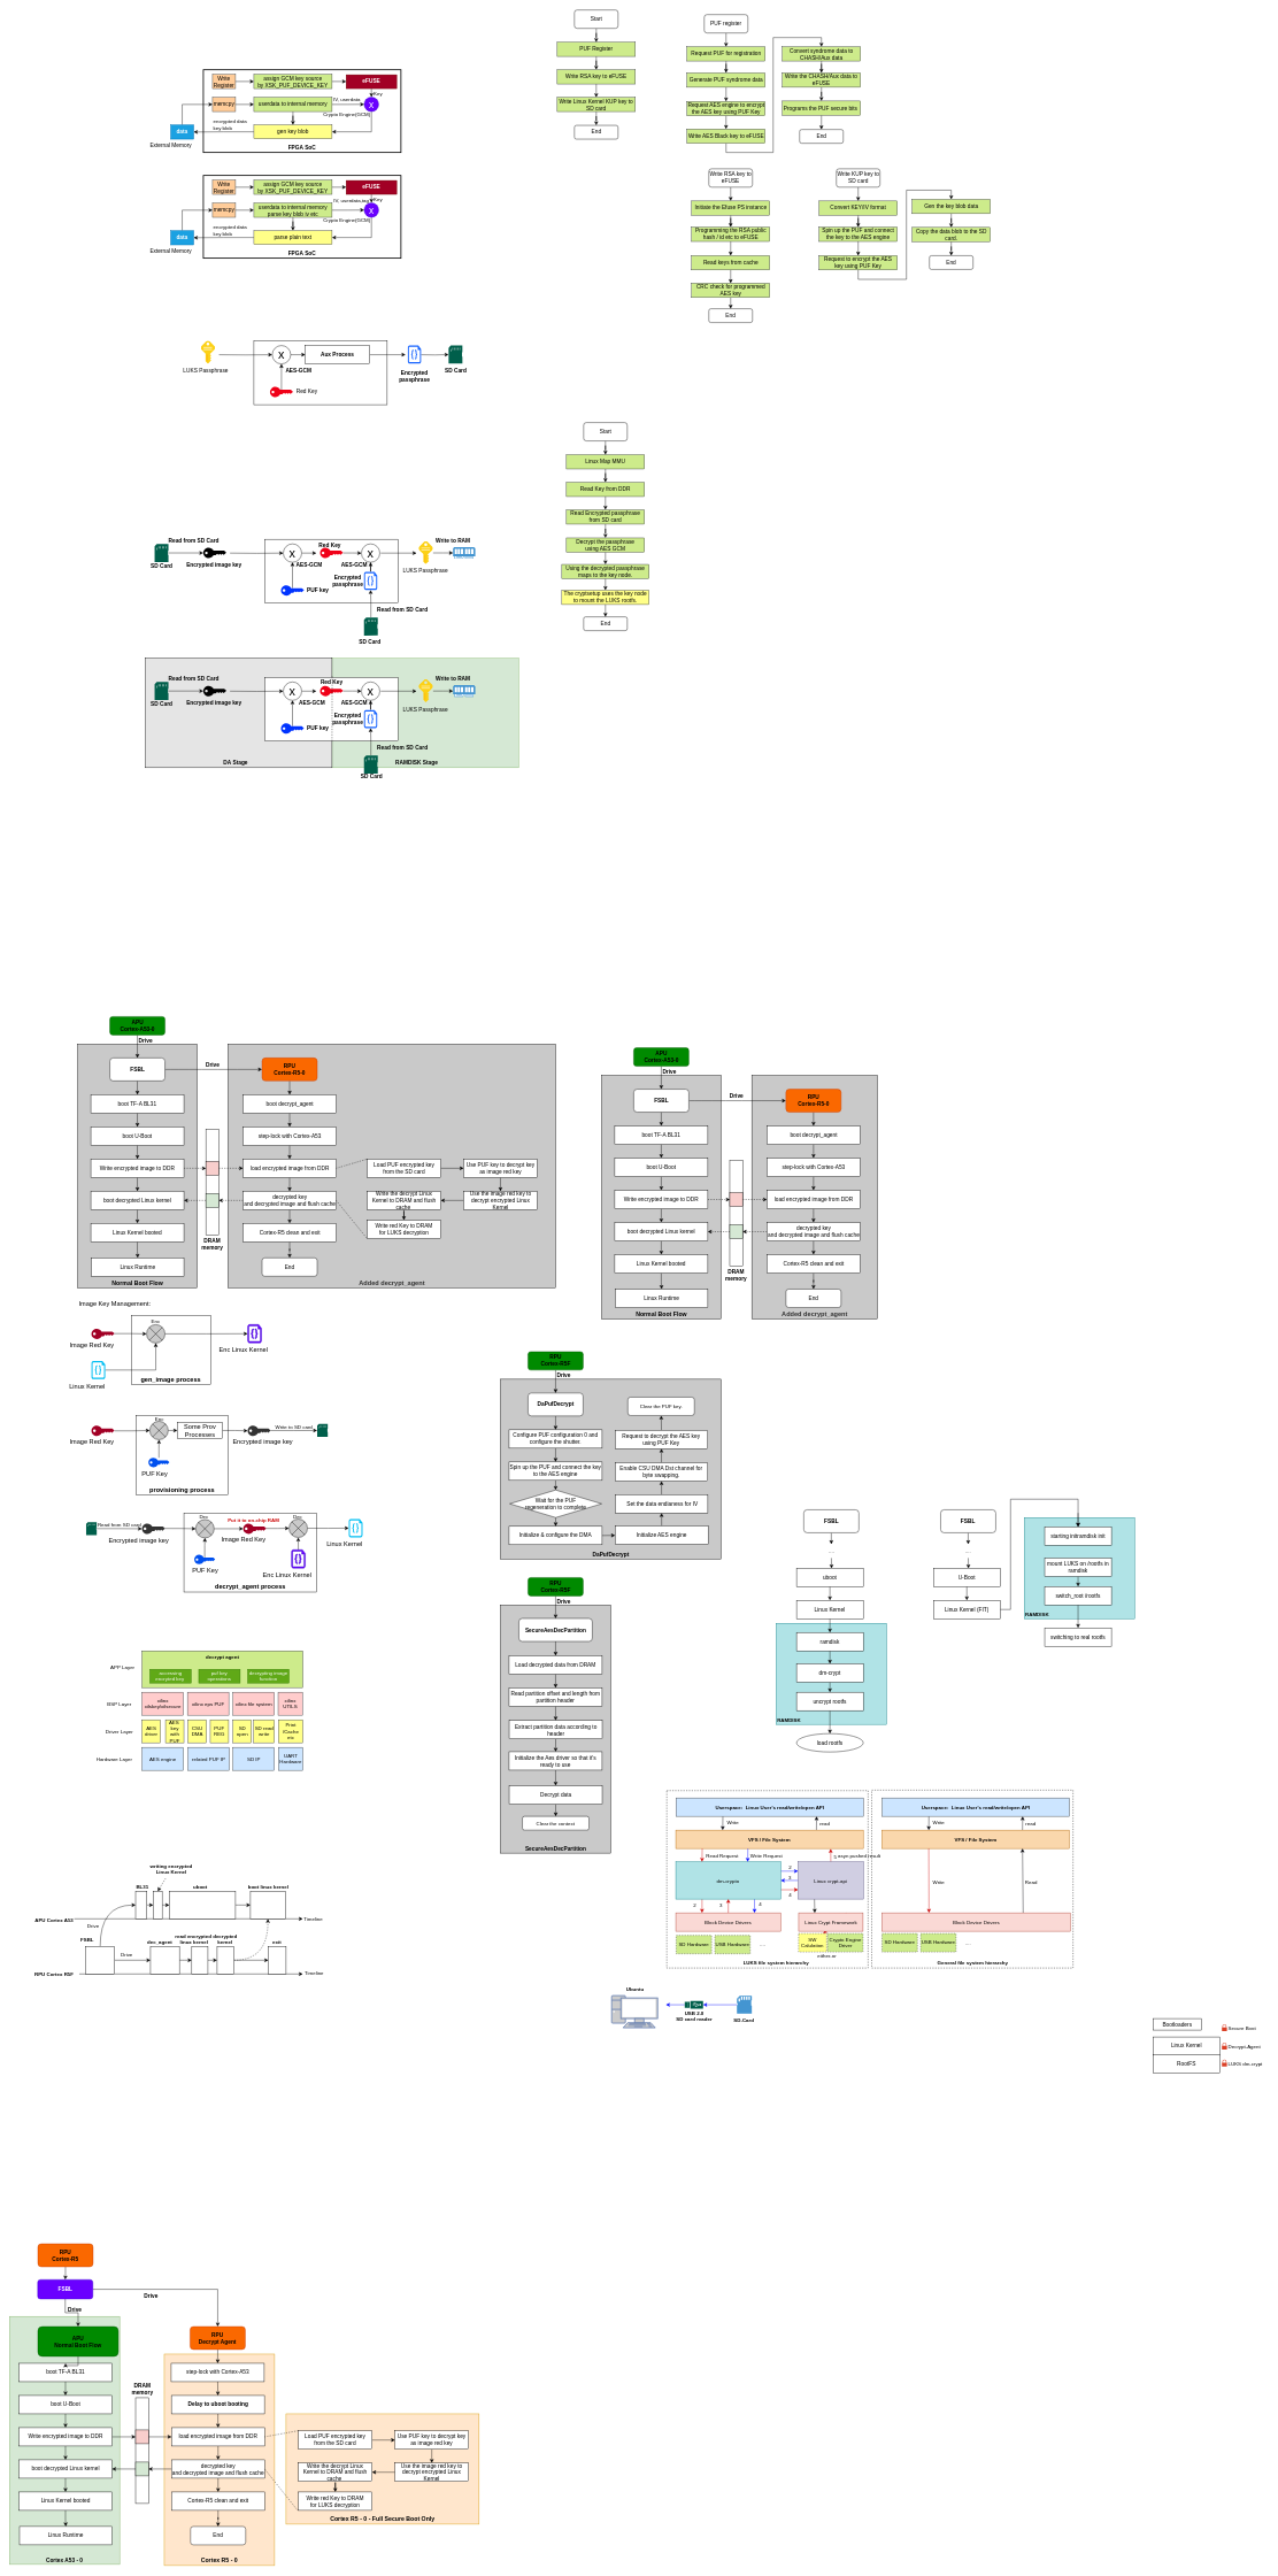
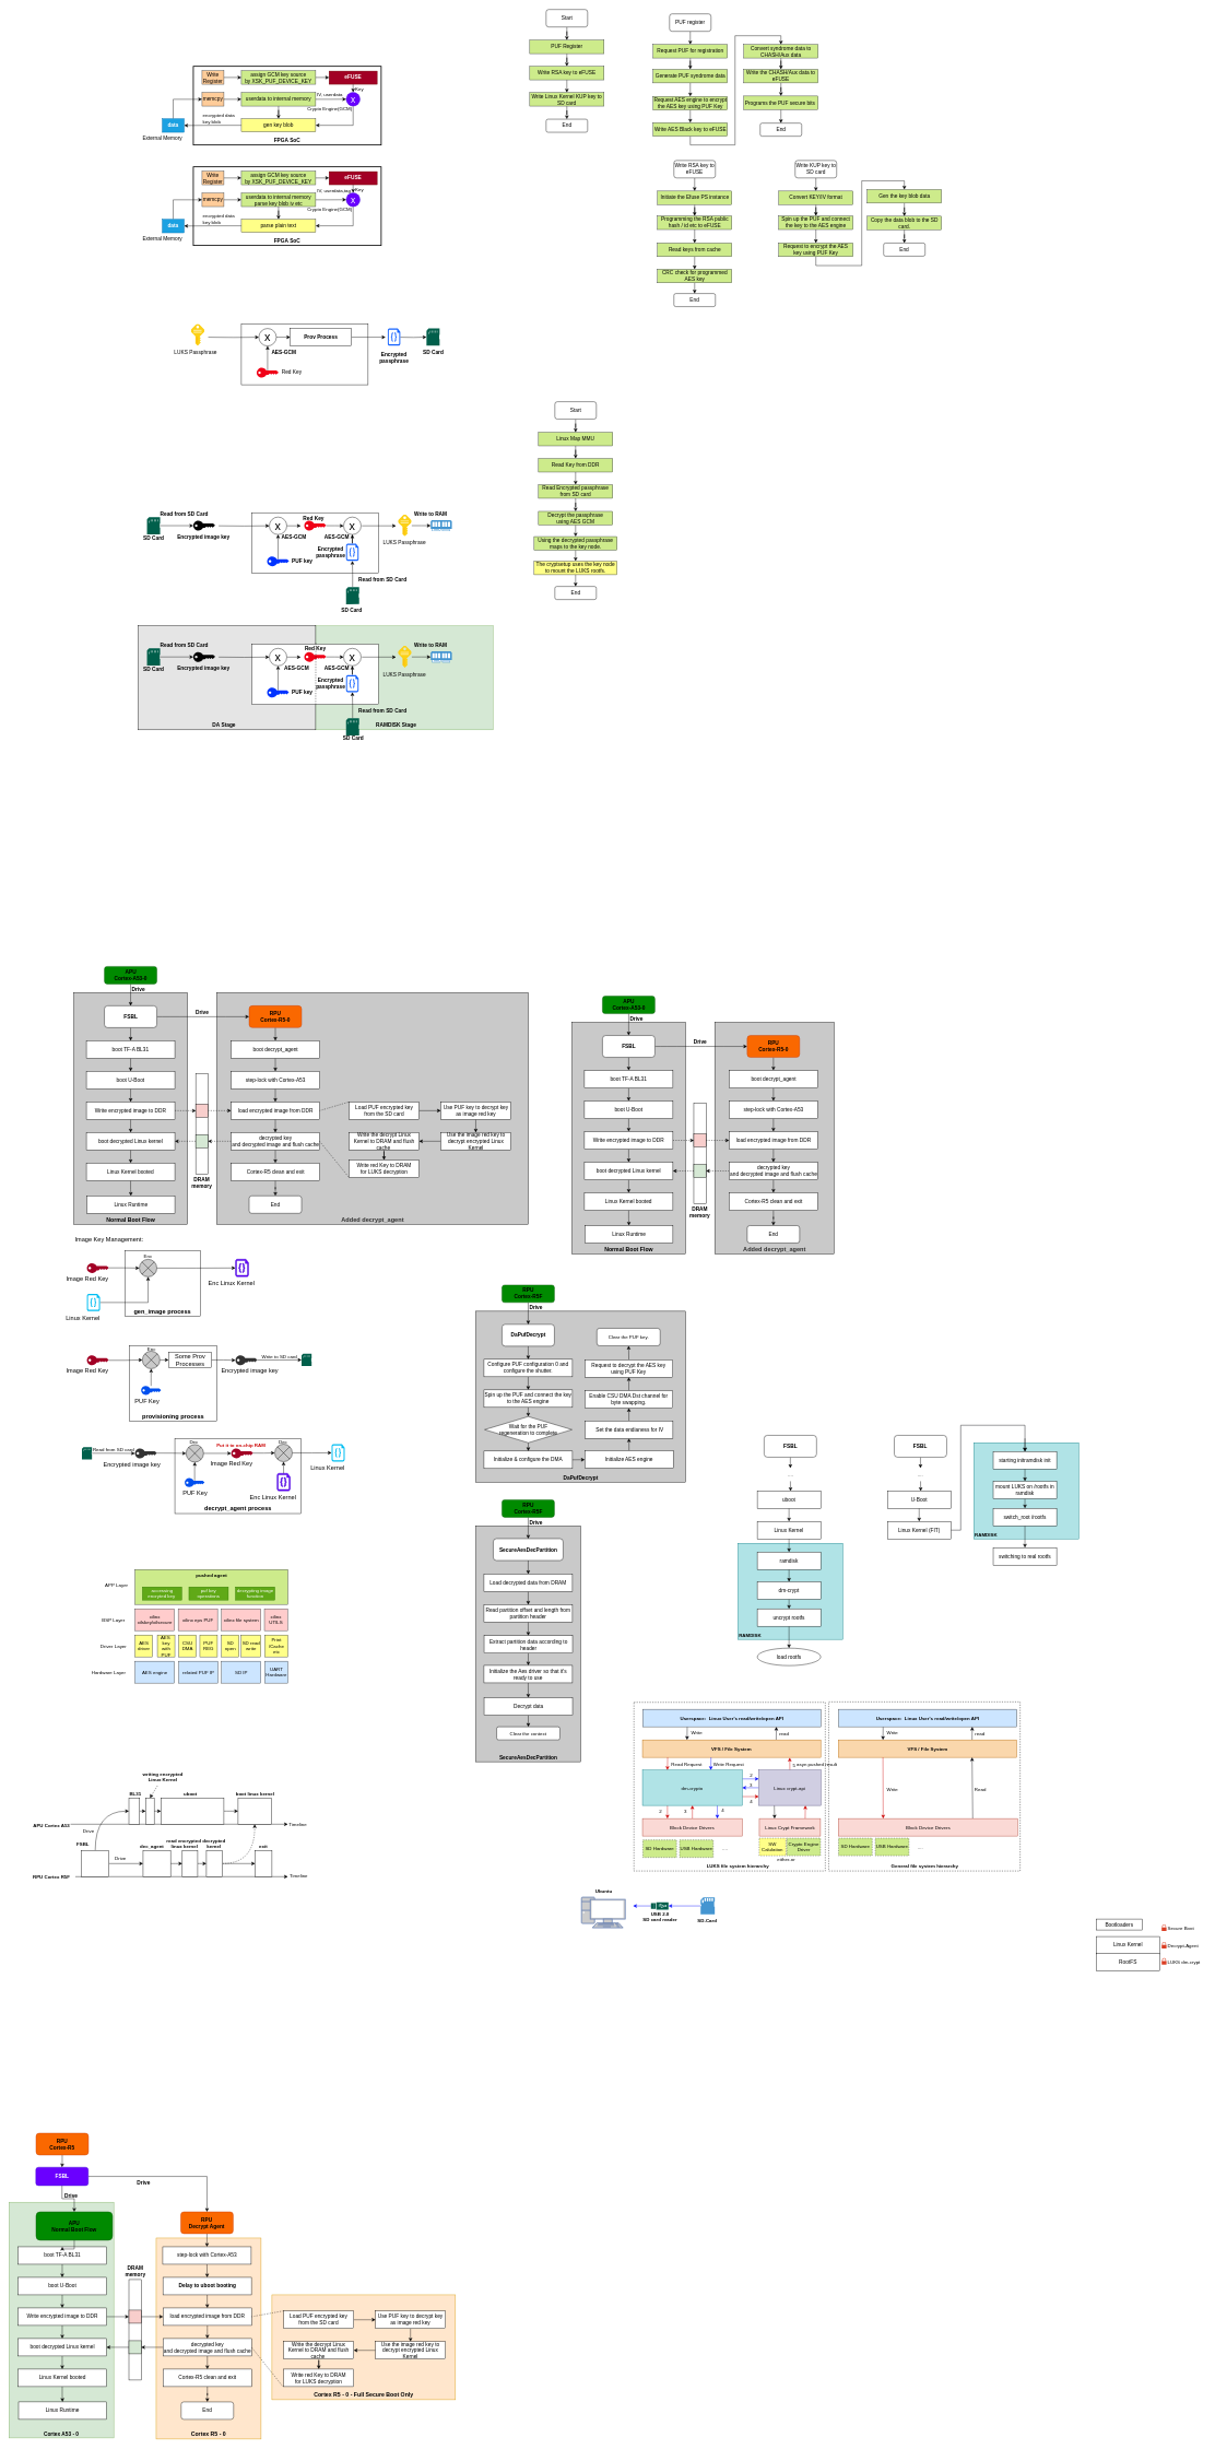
- <mxCell id="110" value="Aux Process" style="rounded=0;whiteSpace=wrap;html=1;fontSize=12;fillColor=#FFFFFF;fontStyle=1" parent="1" vertex="1"><mxGeometry x="664" y="750" width="140" height="40" as="geometry" /></mxCell>
+ <mxCell id="110" value="Prov Process" style="rounded=0;whiteSpace=wrap;html=1;fontSize=12;fillColor=#FFFFFF;fontStyle=1" parent="1" vertex="1"><mxGeometry x="664" y="750" width="140" height="40" as="geometry" /></mxCell>
+ <mxCell id="543" value="" style="edgeStyle=none;rounded=0;orthogonalLoop=1;jettySize=auto;html=1;fontSize=11;fontColor=#000000;startArrow=none;startFill=0;endArrow=classic;endFill=1;" parent="1" source="544" target="546" edge="1"><mxGeometry relative="1" as="geometry" /></mxCell>
- <mxCell id="316" value="decrypt agent" style="rounded=0;whiteSpace=wrap;html=1;strokeColor=#36393d;fontSize=11;fillColor=#cdeb8b;verticalAlign=top;fontStyle=1" parent="1" vertex="1"><mxGeometry x="308.5" y="3590" width="350" height="80" as="geometry" /></mxCell>
+ <mxCell id="316" value="pushed agent" style="rounded=0;whiteSpace=wrap;html=1;strokeColor=#36393d;fontSize=11;fillColor=#cdeb8b;verticalAlign=top;fontStyle=1" parent="1" vertex="1"><mxGeometry x="308.5" y="3590" width="350" height="80" as="geometry" /></mxCell>
- <mxCell id="480" style="edgeStyle=none;rounded=0;orthogonalLoop=1;jettySize=auto;html=1;exitX=0.75;exitY=0;exitDx=0;exitDy=0;fontSize=11;fontColor=#000000;startArrow=none;startFill=0;endArrow=classic;endFill=1;strokeColor=#CC0000;" parent="1" source="481" target="499" edge="1"><mxGeometry relative="1" as="geometry" /></mxCell>
+ <mxCell id="480" style="edgeStyle=none;rounded=0;orthogonalLoop=1;jettySize=auto;html=1;exitX=0.75;exitY=0;exitDx=0;exitDy=0;entryX=0.75;entryY=1;entryDx=0;entryDy=0;fontSize=11;fontColor=#000000;startArrow=none;startFill=0;endArrow=classic;endFill=1;strokeColor=#CC0000;" parent="1" source="481" target="485" edge="1"><mxGeometry relative="1" as="geometry" /></mxCell>
